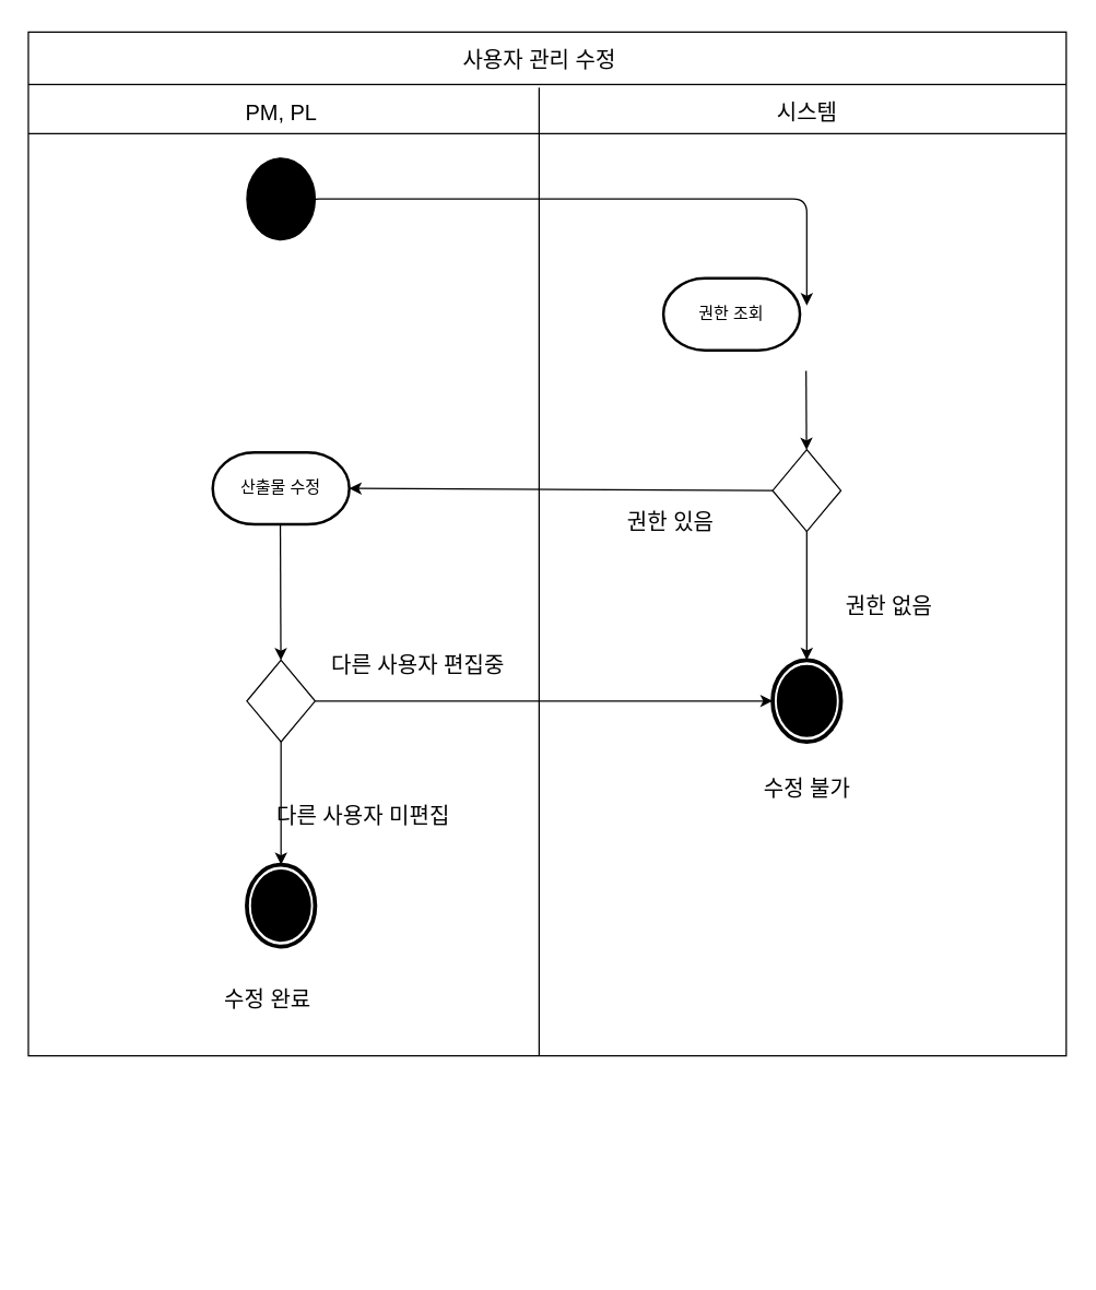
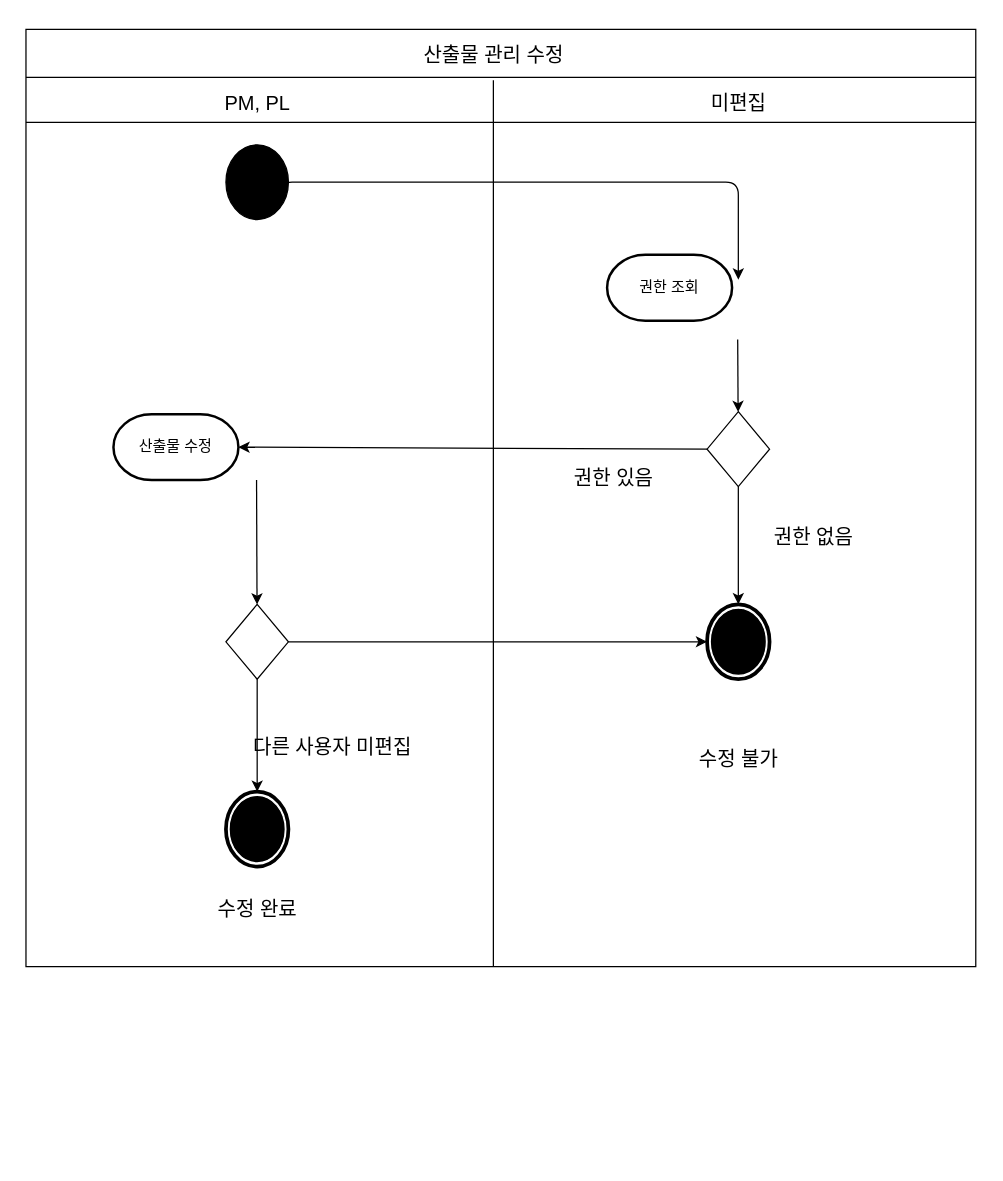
- <mxCell id="7" value="사용자 관리 수정" style="text;strokeColor=none;fillColor=none;html=1;fontSize=16;fontStyle=0;verticalAlign=middle;align=center;" vertex="1" parent="2"><mxGeometry x="324" y="-3" width="100" height="47.964" as="geometry" /></mxCell>
+ <mxCell id="7" value="산출물 관리 수정" style="text;strokeColor=none;fillColor=none;html=1;fontSize=16;fontStyle=0;verticalAlign=middle;align=center;" vertex="1" parent="2"><mxGeometry x="324" y="-3" width="100" height="47.964" as="geometry" /></mxCell>
- <mxCell id="11" value="시스템" style="text;strokeColor=none;fillColor=none;html=1;fontSize=16;fontStyle=0;verticalAlign=middle;align=center;" vertex="1" parent="2"><mxGeometry x="520" y="34.774" width="100" height="47.964" as="geometry" /></mxCell>
+ <mxCell id="11" value="미편집" style="text;strokeColor=none;fillColor=none;html=1;fontSize=16;fontStyle=0;verticalAlign=middle;align=center;" vertex="1" parent="2"><mxGeometry x="520" y="34.774" width="100" height="47.964" as="geometry" /></mxCell>
- <mxCell id="22" value="산출물 수정" style="strokeWidth=2;html=1;shape=mxgraph.flowchart.terminator;whiteSpace=wrap;" vertex="1" parent="2"><mxGeometry x="135" y="307.912" width="100" height="52.743" as="geometry" /></mxCell>
+ <mxCell id="22" value="산출물 수정" style="strokeWidth=2;html=1;shape=mxgraph.flowchart.terminator;whiteSpace=wrap;" vertex="1" parent="2"><mxGeometry x="70" y="307.912" width="100" height="52.743" as="geometry" /></mxCell>
- <mxCell id="13" value="권한 없음" style="text;strokeColor=none;fillColor=none;html=1;fontSize=16;fontStyle=0;verticalAlign=middle;align=center;" vertex="1" parent="2"><mxGeometry x="580" y="397.038" width="100" height="47.964" as="geometry" /></mxCell>
+ <mxCell id="13" value="권한 없음" style="text;strokeColor=none;fillColor=none;html=1;fontSize=16;fontStyle=0;verticalAlign=middle;align=center;" vertex="1" parent="2"><mxGeometry x="580" y="382.038" width="100" height="47.964" as="geometry" /></mxCell>
- <mxCell id="26" value="다른 사용자 편집중" style="text;strokeColor=none;fillColor=none;html=1;fontSize=16;fontStyle=0;verticalAlign=middle;align=center;" vertex="1" parent="2"><mxGeometry x="235" y="439.996" width="100" height="47.964" as="geometry" /></mxCell>
- <mxCell id="14" value="수정 불가" style="text;strokeColor=none;fillColor=none;html=1;fontSize=16;fontStyle=0;verticalAlign=middle;align=center;" vertex="1" parent="2"><mxGeometry x="520" y="530.001" width="100" height="47.964" as="geometry" /></mxCell>
+ <mxCell id="14" value="수정 불가" style="text;strokeColor=none;fillColor=none;html=1;fontSize=16;fontStyle=0;verticalAlign=middle;align=center;" vertex="1" parent="2"><mxGeometry x="520" y="560.001" width="100" height="47.964" as="geometry" /></mxCell>
- <mxCell id="20" value="수정 완료" style="text;strokeColor=none;fillColor=none;html=1;fontSize=16;fontStyle=0;verticalAlign=middle;align=center;" vertex="1" parent="2"><mxGeometry x="125" y="685.001" width="100" height="47.964" as="geometry" /></mxCell>
+ <mxCell id="20" value="수정 완료" style="text;strokeColor=none;fillColor=none;html=1;fontSize=16;fontStyle=0;verticalAlign=middle;align=center;" vertex="1" parent="2"><mxGeometry x="135" y="680.001" width="100" height="47.964" as="geometry" /></mxCell>
